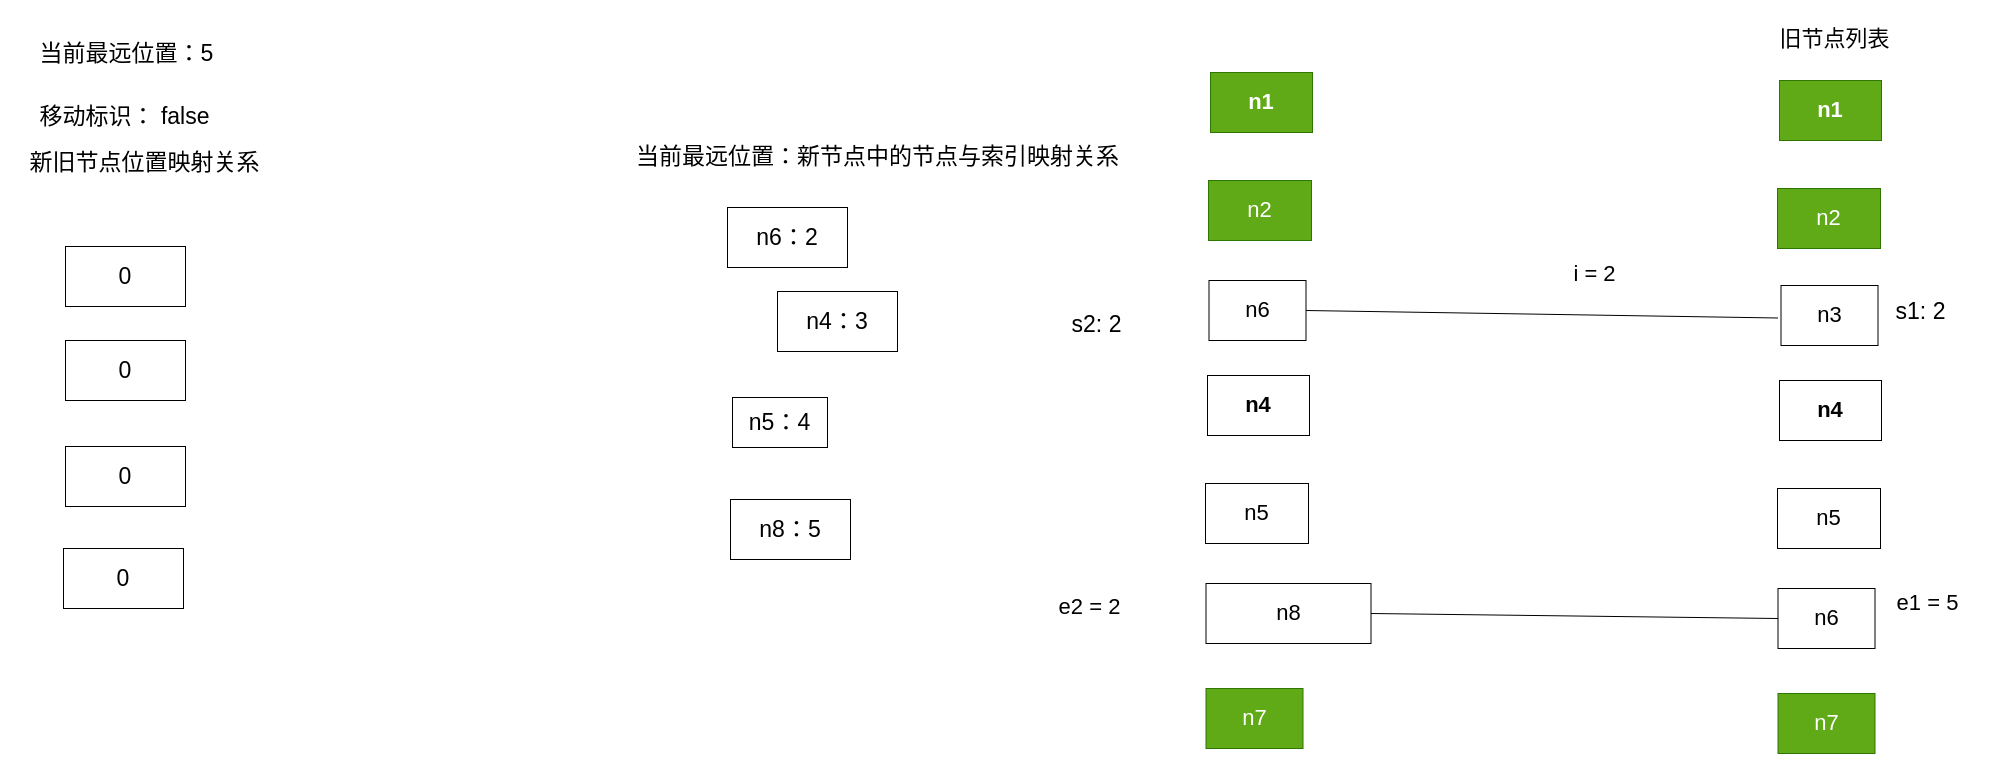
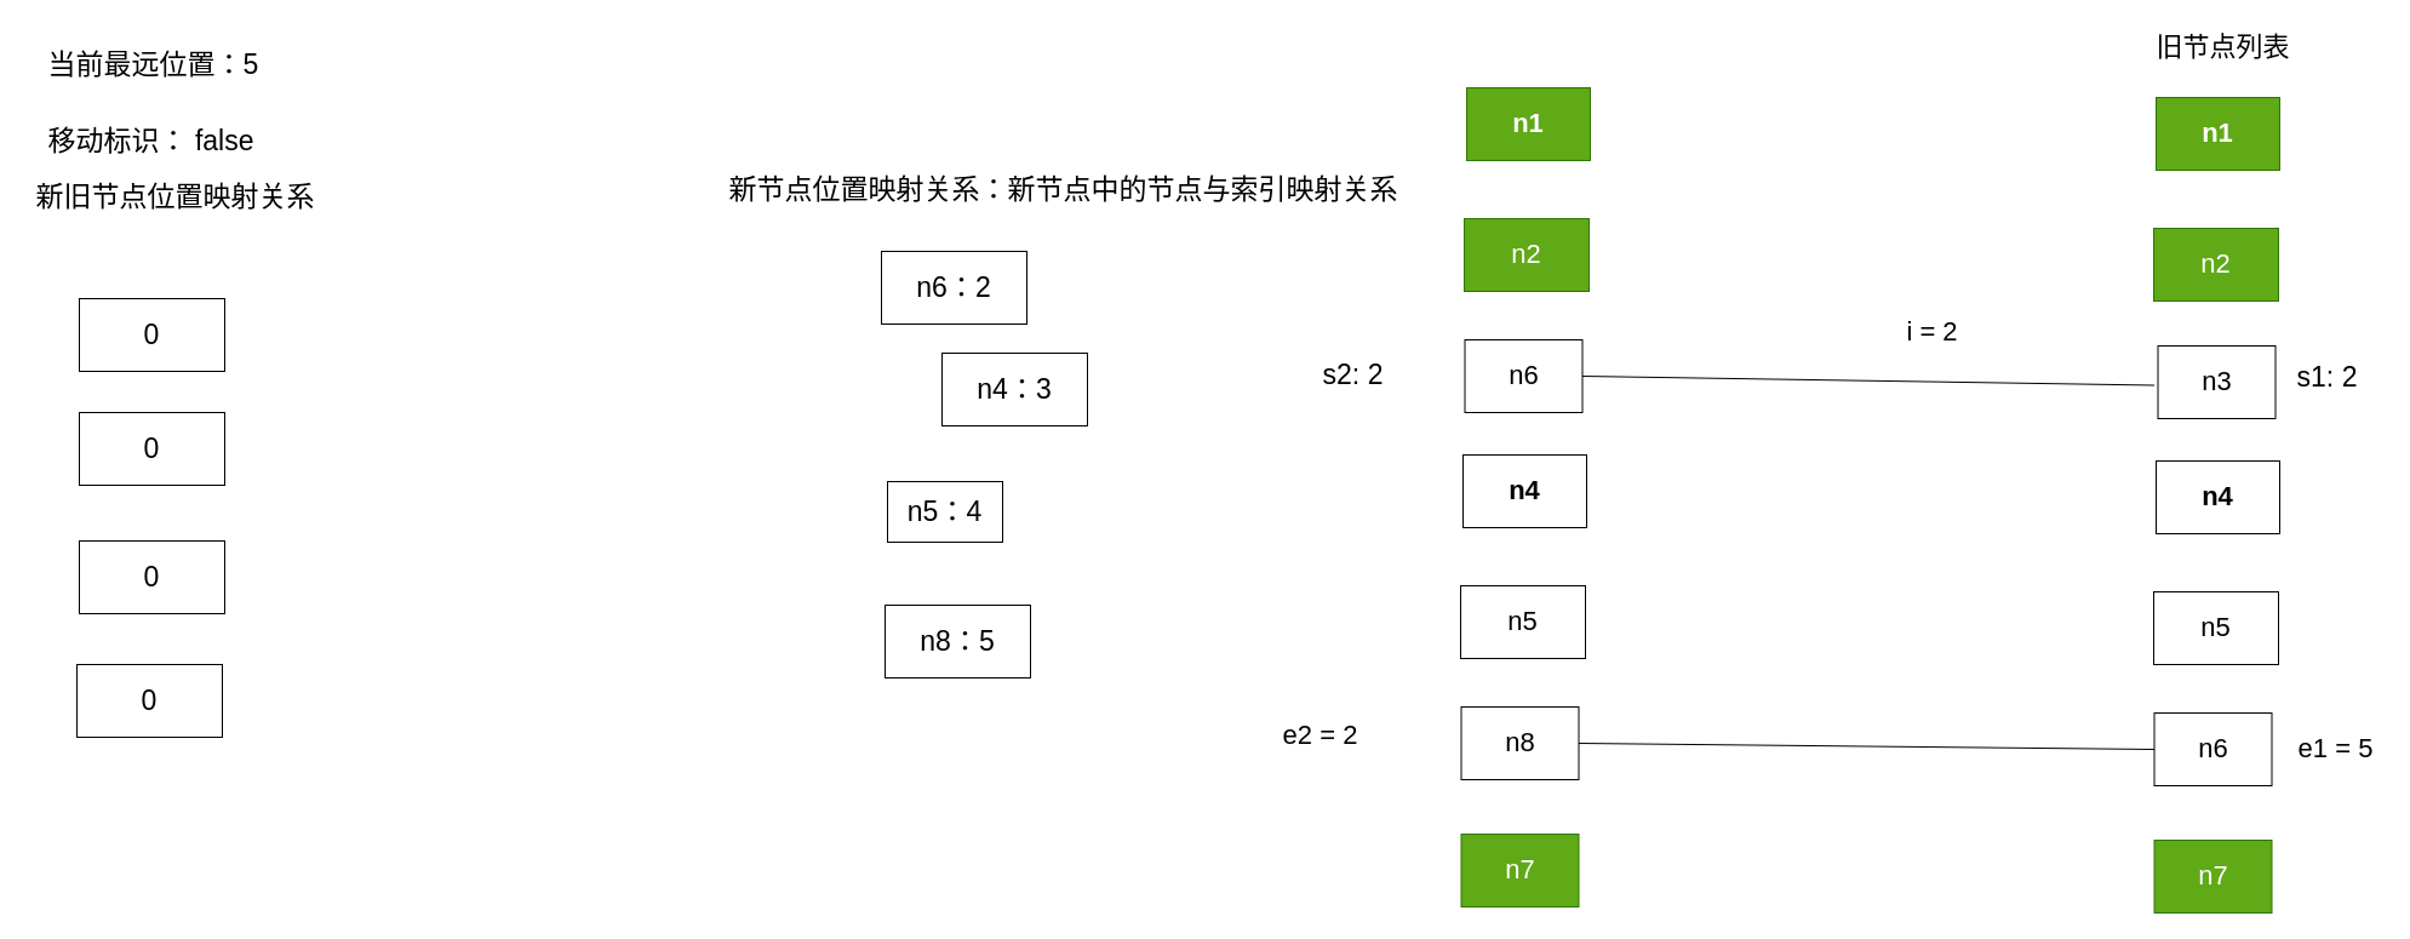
- <mxCell id="22" value="当前最远位置：新节点中的节点与索引映射关系" style="text;html=1;align=center;verticalAlign=middle;resizable=0;points=[];autosize=1;strokeColor=none;fillColor=none;fontSize=23;" vertex="1" parent="1"><mxGeometry x="592" y="136" width="570" height="40" as="geometry" /></mxCell>
+ <mxCell id="22" value="新节点位置映射关系：新节点中的节点与索引映射关系" style="text;html=1;align=center;verticalAlign=middle;resizable=0;points=[];autosize=1;strokeColor=none;fillColor=none;fontSize=23;" vertex="1" parent="1"><mxGeometry x="592" y="136" width="570" height="40" as="geometry" /></mxCell>
- <mxCell id="27" value="s2: 2" style="text;html=1;align=center;verticalAlign=middle;resizable=0;points=[];autosize=1;strokeColor=none;fillColor=none;fontSize=23;" vertex="1" parent="1"><mxGeometry x="1062" y="304" width="68" height="40" as="geometry" /></mxCell>
+ <mxCell id="27" value="s2: 2" style="text;html=1;align=center;verticalAlign=middle;resizable=0;points=[];autosize=1;strokeColor=none;fillColor=none;fontSize=23;" vertex="1" parent="1"><mxGeometry x="1082" y="289" width="68" height="40" as="geometry" /></mxCell>
- <mxCell id="18" value="e1 = 5" style="text;html=1;align=center;verticalAlign=middle;resizable=0;points=[];autosize=1;strokeColor=none;fillColor=none;fontSize=22;" vertex="1" parent="1"><mxGeometry x="1887" y="584" width="80" height="38" as="geometry" /></mxCell>
+ <mxCell id="18" value="e1 = 5" style="text;html=1;align=center;verticalAlign=middle;resizable=0;points=[];autosize=1;strokeColor=none;fillColor=none;fontSize=22;" vertex="1" parent="1"><mxGeometry x="1887" y="599" width="80" height="38" as="geometry" /></mxCell>
- <mxCell id="7" value="n8" style="rounded=0;whiteSpace=wrap;html=1;fontSize=22;" vertex="1" parent="1"><mxGeometry x="1205.5" y="583" width="165" height="60" as="geometry" /></mxCell>
+ <mxCell id="7" value="n8" style="rounded=0;whiteSpace=wrap;html=1;fontSize=22;" vertex="1" parent="1"><mxGeometry x="1205.5" y="583" width="97" height="60" as="geometry" /></mxCell>
